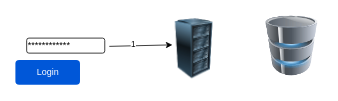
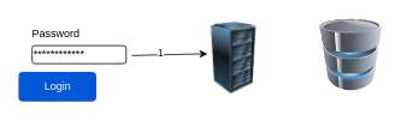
+ <mxCell id="3" value="Password" style="text;html=1;align=center;verticalAlign=middle;resizable=0;points=[];autosize=1;strokeColor=none;fillColor=none;" vertex="1" parent="1"><mxGeometry x="25" y="24" width="71" height="26" as="geometry" /></mxCell>
